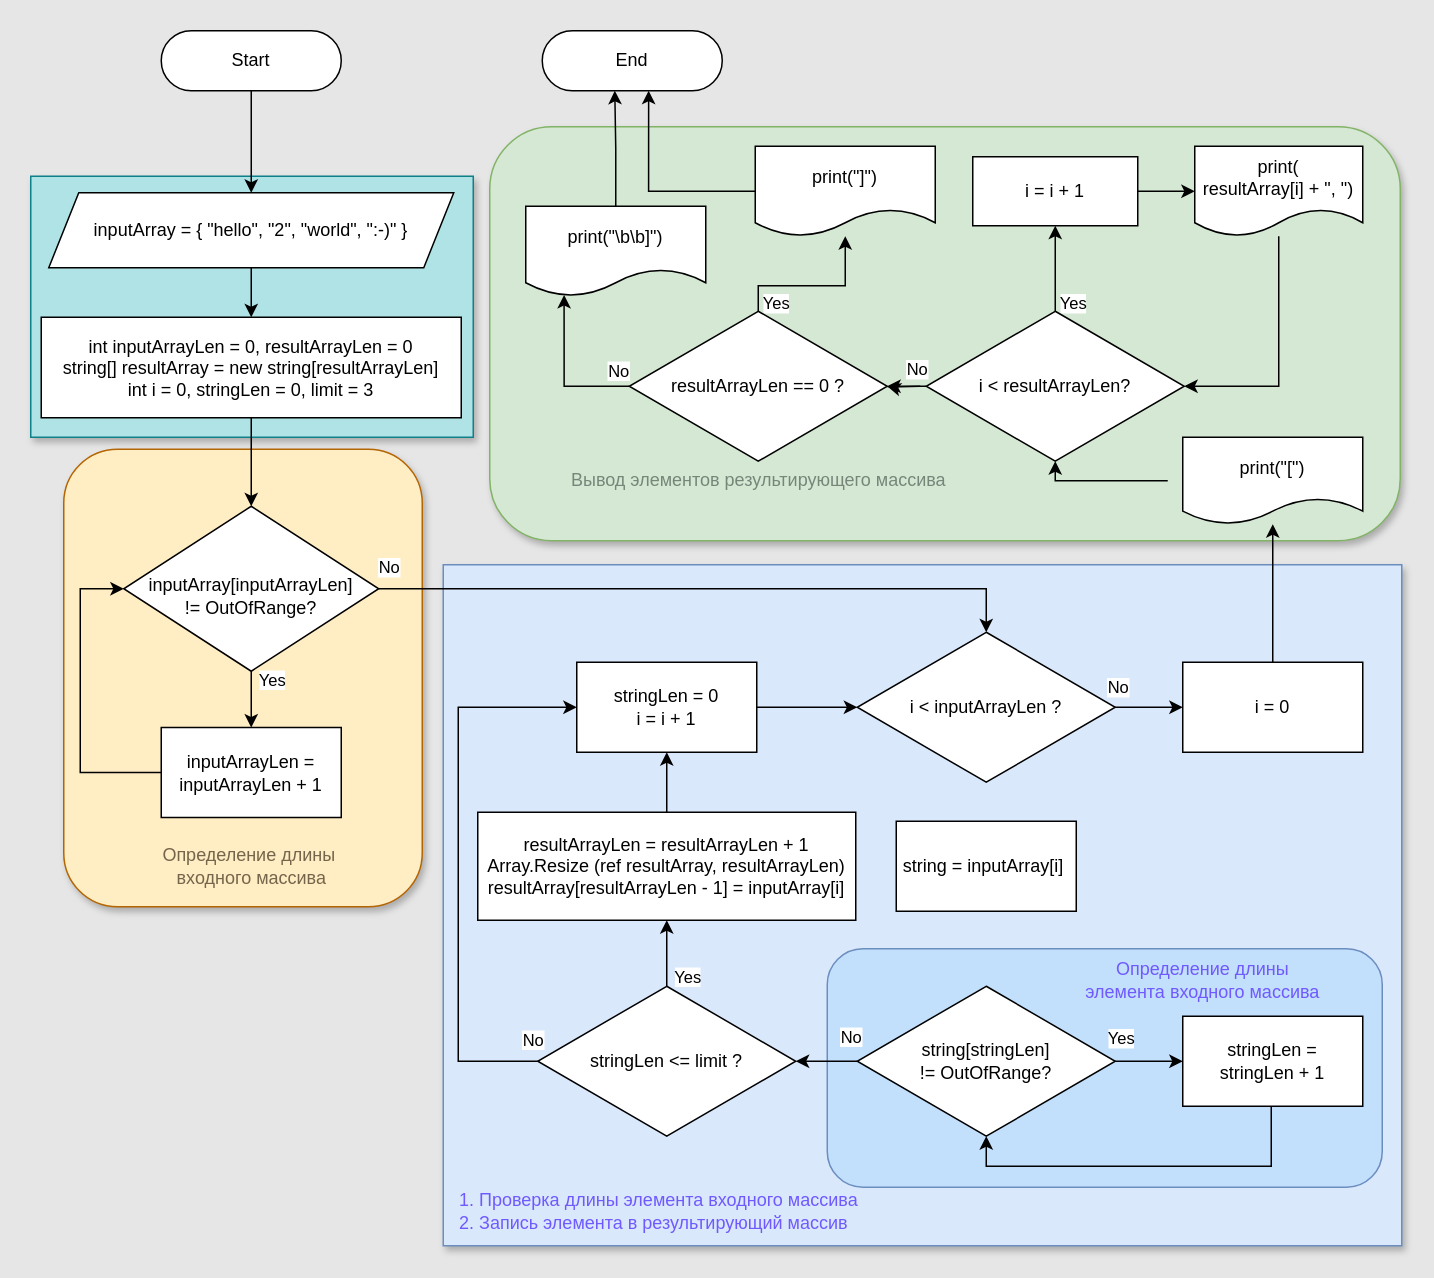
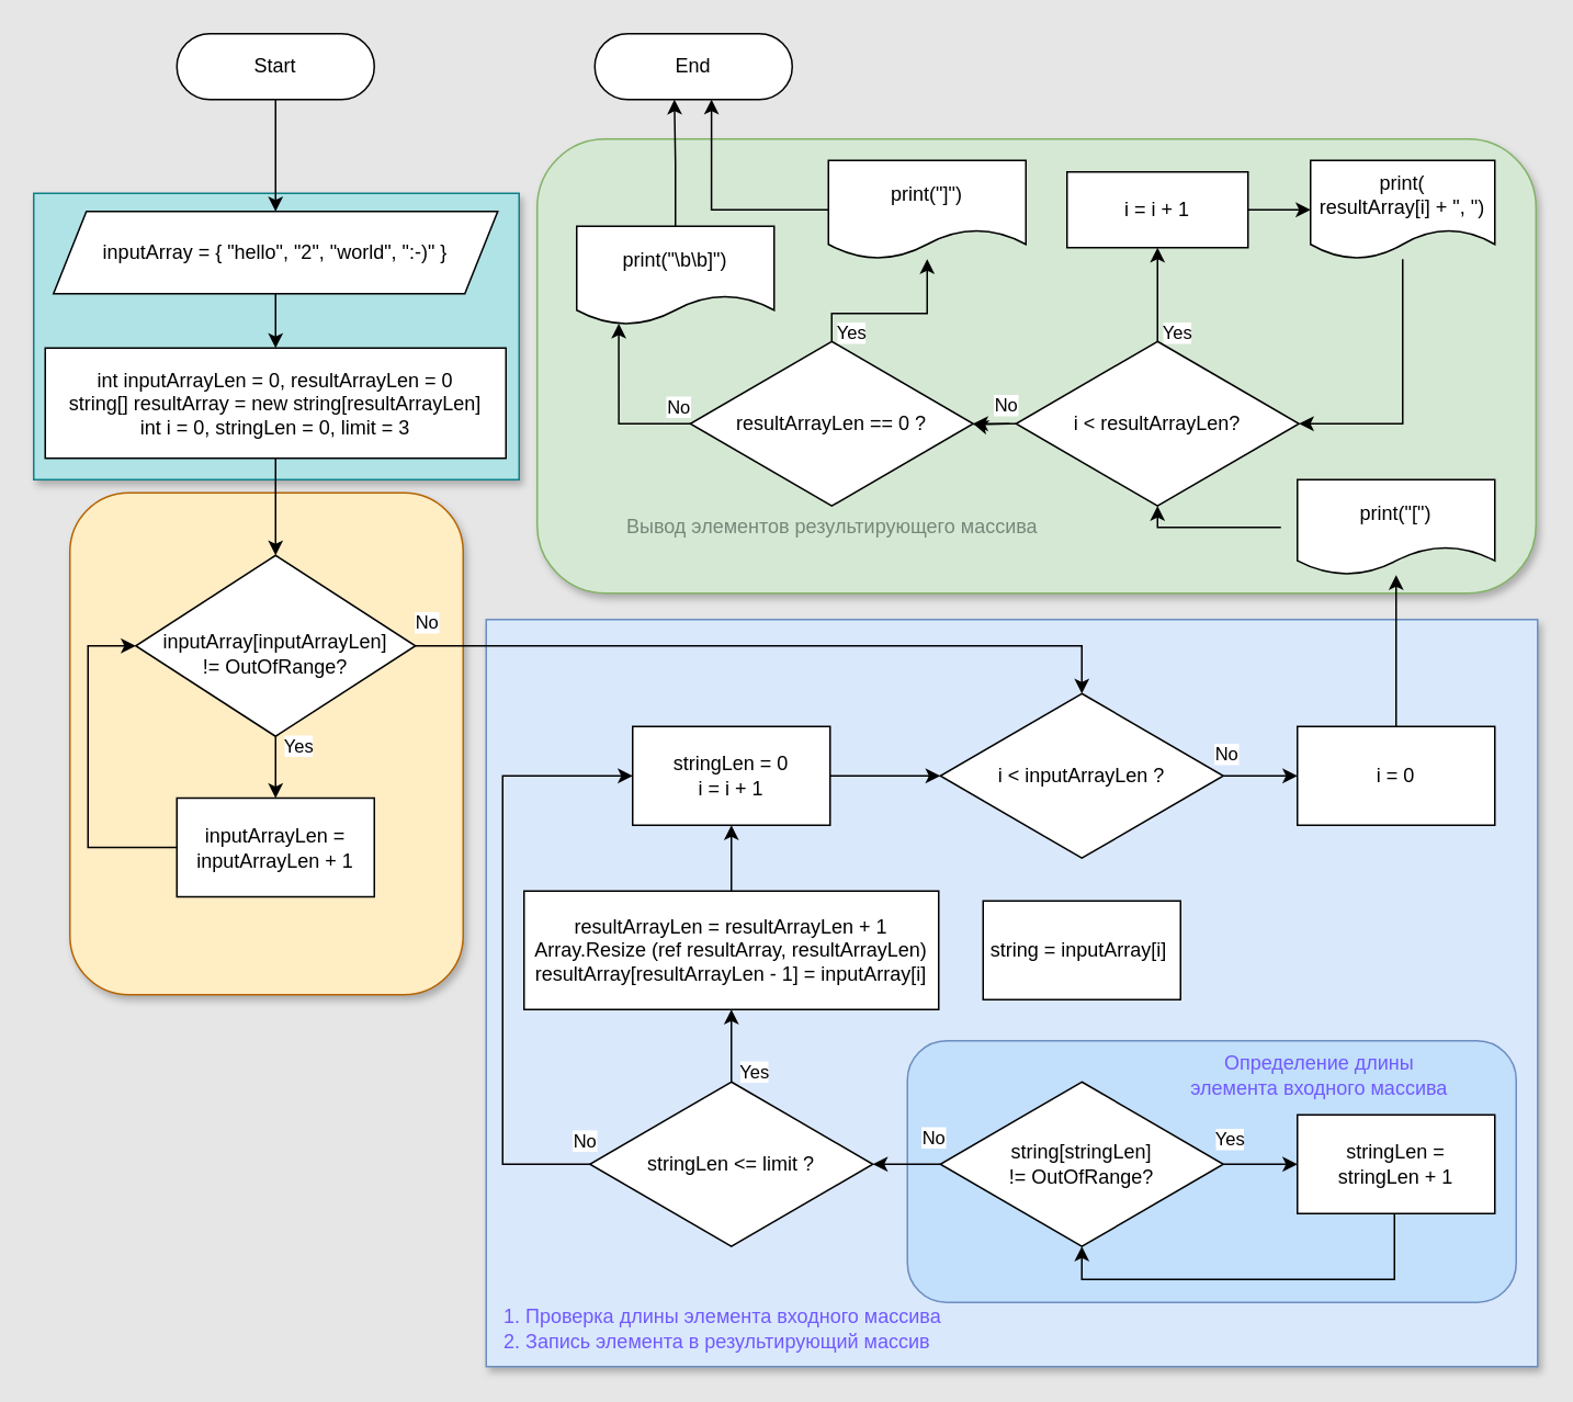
- <mxCell id="56" value="Определение длины&amp;nbsp;&lt;br&gt;входного массива" style="text;html=1;align=center;verticalAlign=middle;resizable=0;points=[];autosize=1;strokeColor=none;fillColor=none;fontColor=#75654A;" parent="1" vertex="1"><mxGeometry x="99" y="556.5" width="136" height="41" as="geometry" /></mxCell>
